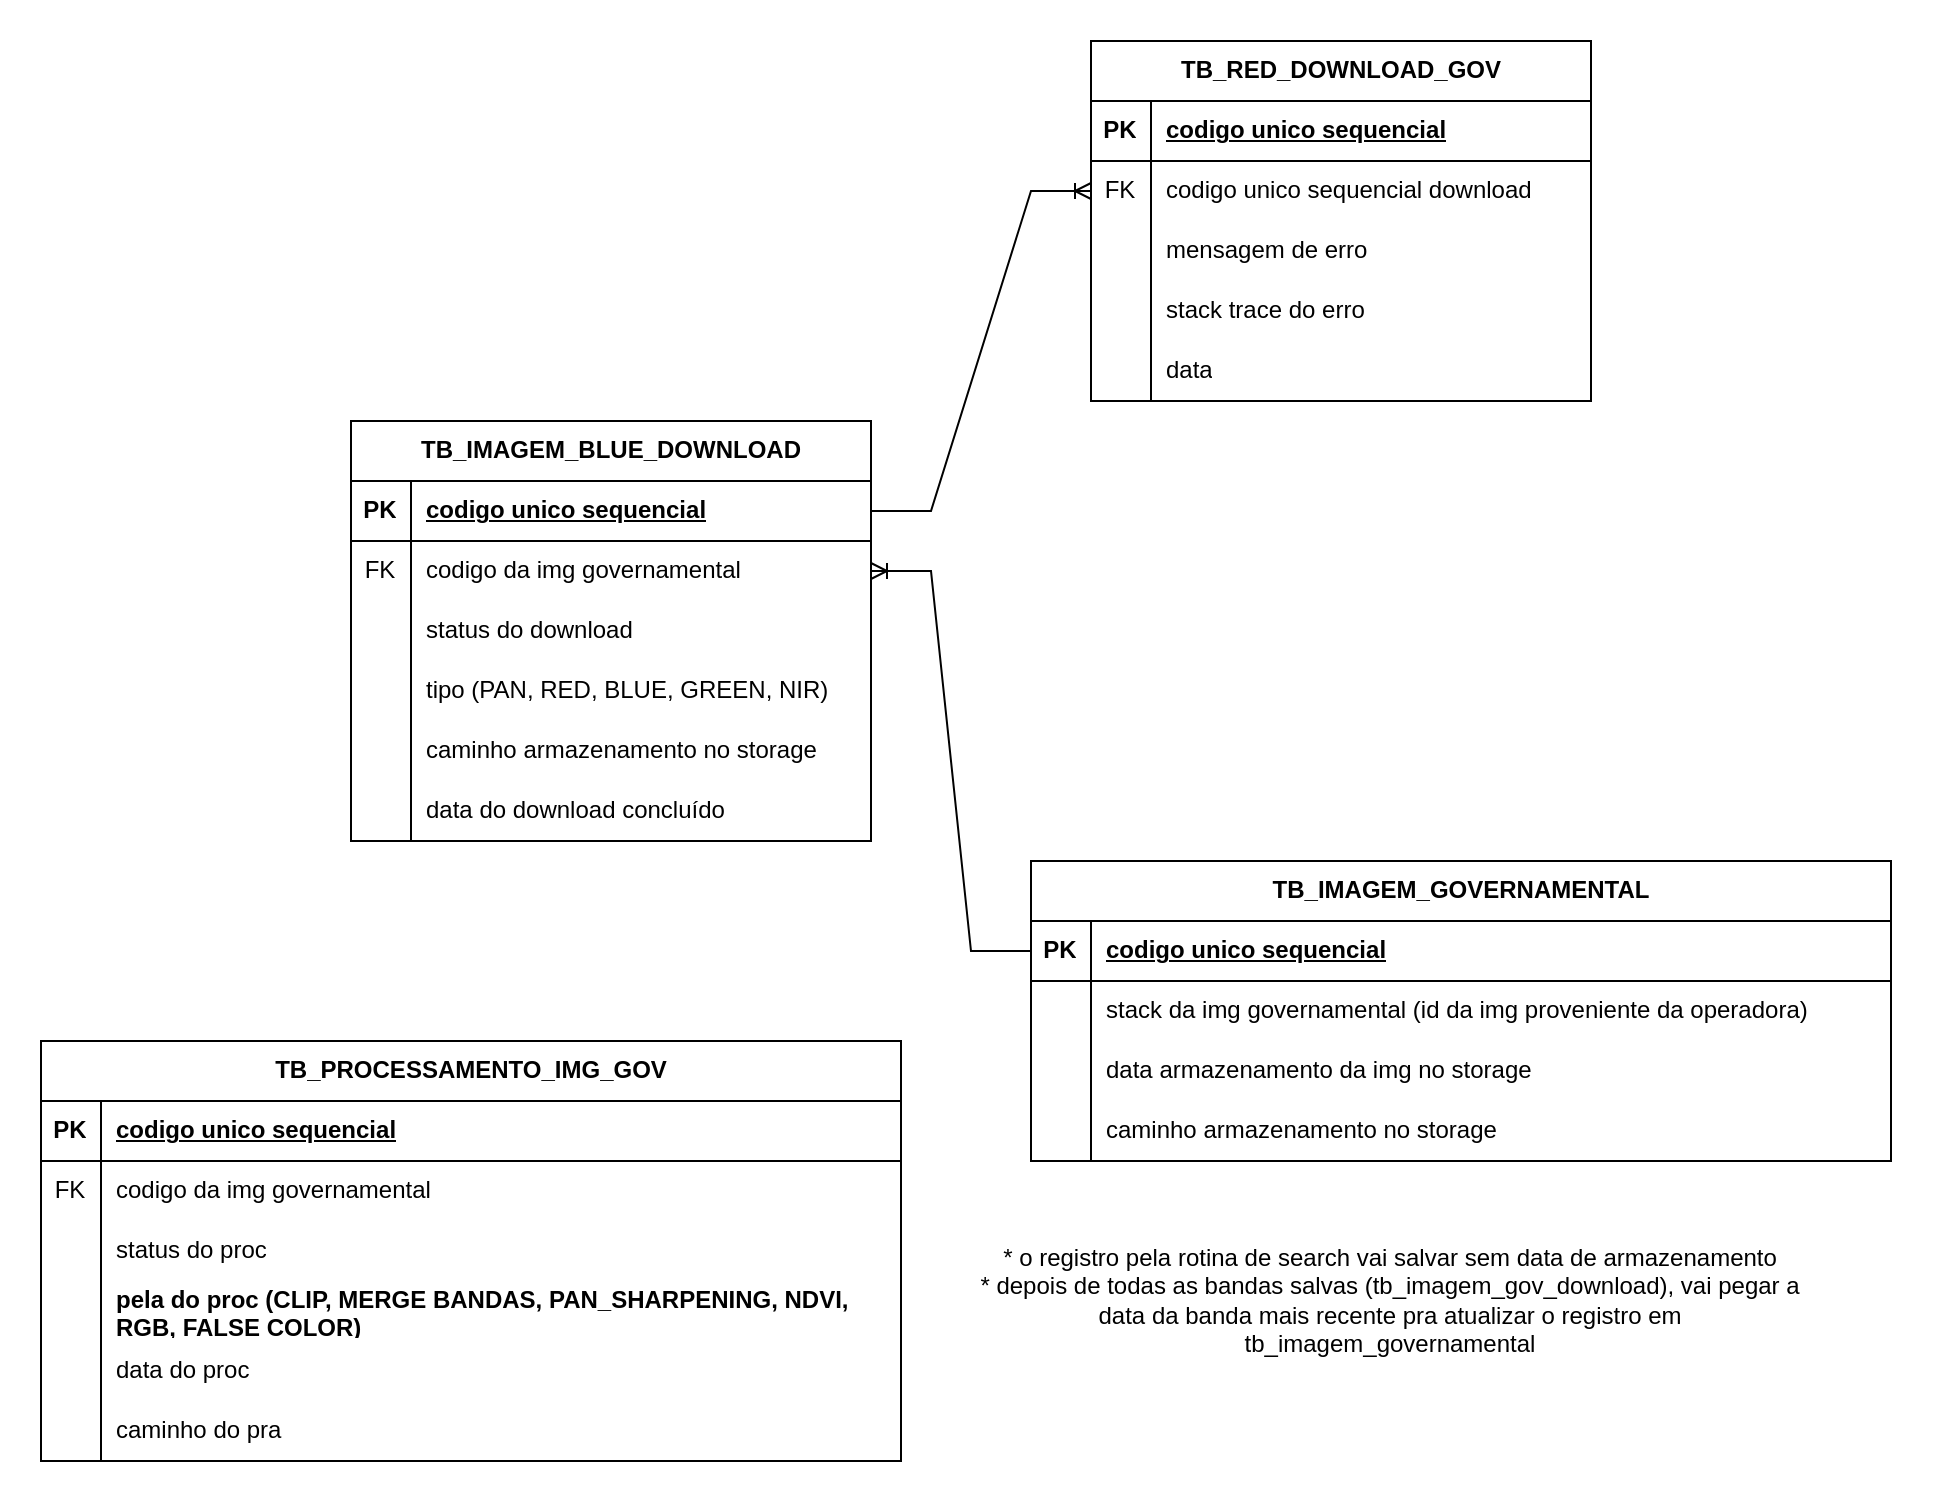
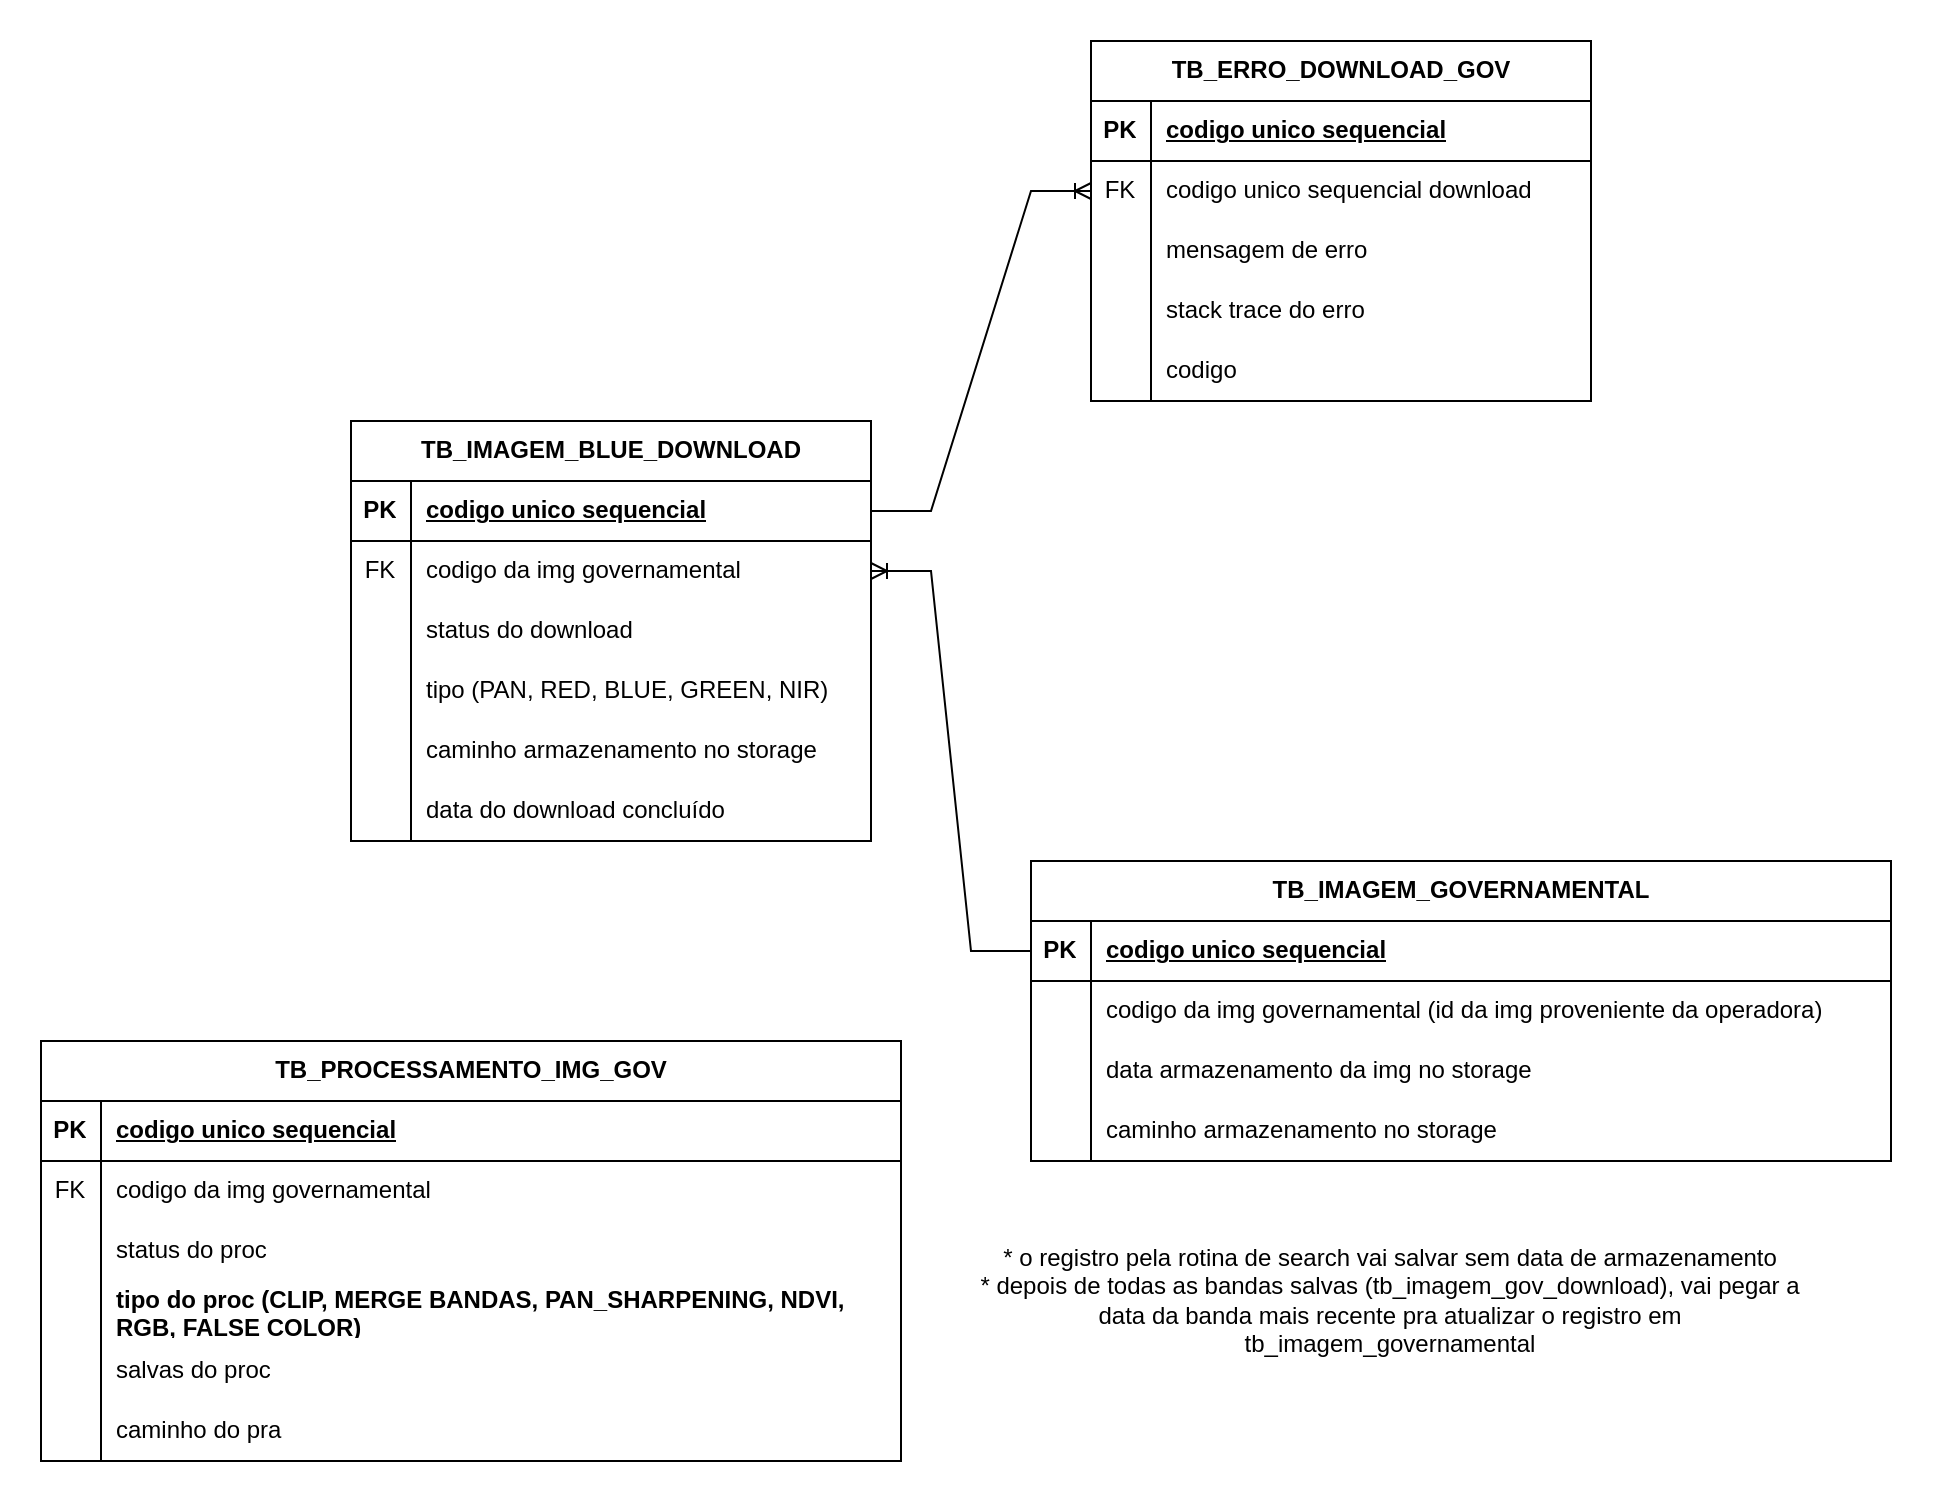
- <mxCell id="21" value="TB_RED_DOWNLOAD_GOV" style="shape=table;startSize=30;container=1;collapsible=1;childLayout=tableLayout;fixedRows=1;rowLines=0;fontStyle=1;align=center;resizeLast=1;html=1;" parent="1" vertex="1"><mxGeometry x="545" y="20" width="250" height="180" as="geometry" /></mxCell>
+ <mxCell id="21" value="TB_ERRO_DOWNLOAD_GOV" style="shape=table;startSize=30;container=1;collapsible=1;childLayout=tableLayout;fixedRows=1;rowLines=0;fontStyle=1;align=center;resizeLast=1;html=1;" parent="1" vertex="1"><mxGeometry x="545" y="20" width="250" height="180" as="geometry" /></mxCell>
- <mxCell id="36" value="data" style="shape=partialRectangle;connectable=0;fillColor=none;top=0;left=0;bottom=0;right=0;align=left;spacingLeft=6;overflow=hidden;whiteSpace=wrap;html=1;" parent="34" vertex="1"><mxGeometry x="30" width="220" height="30" as="geometry"><mxRectangle width="220" height="30" as="alternateBounds" /></mxGeometry></mxCell>
+ <mxCell id="36" value="codigo" style="shape=partialRectangle;connectable=0;fillColor=none;top=0;left=0;bottom=0;right=0;align=left;spacingLeft=6;overflow=hidden;whiteSpace=wrap;html=1;" parent="34" vertex="1"><mxGeometry x="30" width="220" height="30" as="geometry"><mxRectangle width="220" height="30" as="alternateBounds" /></mxGeometry></mxCell>
- <mxCell id="43" value="stack da img governamental (id da img proveniente da operadora)" style="shape=partialRectangle;connectable=0;fillColor=none;top=0;left=0;bottom=0;right=0;align=left;spacingLeft=6;overflow=hidden;whiteSpace=wrap;html=1;" parent="41" vertex="1"><mxGeometry x="30" width="400" height="30" as="geometry"><mxRectangle width="400" height="30" as="alternateBounds" /></mxGeometry></mxCell>
+ <mxCell id="43" value="codigo da img governamental (id da img proveniente da operadora)" style="shape=partialRectangle;connectable=0;fillColor=none;top=0;left=0;bottom=0;right=0;align=left;spacingLeft=6;overflow=hidden;whiteSpace=wrap;html=1;" parent="41" vertex="1"><mxGeometry x="30" width="400" height="30" as="geometry"><mxRectangle width="400" height="30" as="alternateBounds" /></mxGeometry></mxCell>
- <mxCell id="64" value="&lt;b&gt;pela do proc (CLIP, MERGE BANDAS, PAN_SHARPENING, NDVI, RGB, FALSE COLOR)&lt;/b&gt;" style="shape=partialRectangle;connectable=0;fillColor=none;top=0;left=0;bottom=0;right=0;align=left;spacingLeft=6;overflow=hidden;whiteSpace=wrap;html=1;" parent="62" vertex="1"><mxGeometry x="30" width="400" height="30" as="geometry"><mxRectangle width="400" height="30" as="alternateBounds" /></mxGeometry></mxCell>
+ <mxCell id="64" value="&lt;b&gt;tipo do proc (CLIP, MERGE BANDAS, PAN_SHARPENING, NDVI, RGB, FALSE COLOR)&lt;/b&gt;" style="shape=partialRectangle;connectable=0;fillColor=none;top=0;left=0;bottom=0;right=0;align=left;spacingLeft=6;overflow=hidden;whiteSpace=wrap;html=1;" parent="62" vertex="1"><mxGeometry x="30" width="400" height="30" as="geometry"><mxRectangle width="400" height="30" as="alternateBounds" /></mxGeometry></mxCell>
- <mxCell id="67" value="data do proc" style="shape=partialRectangle;connectable=0;fillColor=none;top=0;left=0;bottom=0;right=0;align=left;spacingLeft=6;overflow=hidden;whiteSpace=wrap;html=1;" parent="65" vertex="1"><mxGeometry x="30" width="400" height="30" as="geometry"><mxRectangle width="400" height="30" as="alternateBounds" /></mxGeometry></mxCell>
+ <mxCell id="67" value="salvas do proc" style="shape=partialRectangle;connectable=0;fillColor=none;top=0;left=0;bottom=0;right=0;align=left;spacingLeft=6;overflow=hidden;whiteSpace=wrap;html=1;" parent="65" vertex="1"><mxGeometry x="30" width="400" height="30" as="geometry"><mxRectangle width="400" height="30" as="alternateBounds" /></mxGeometry></mxCell>
